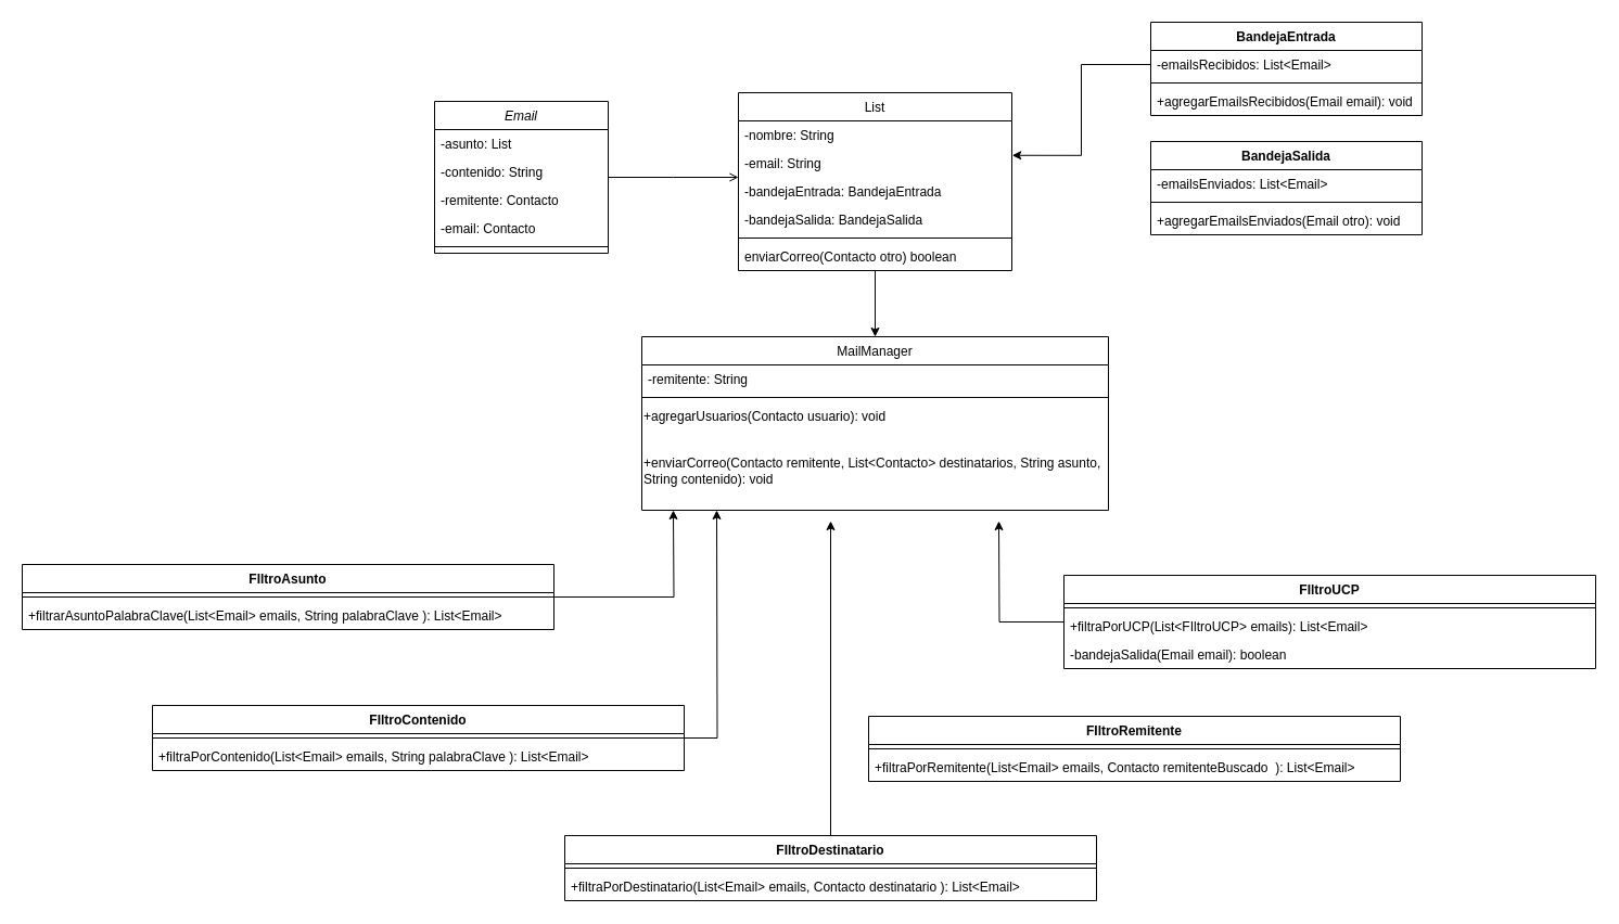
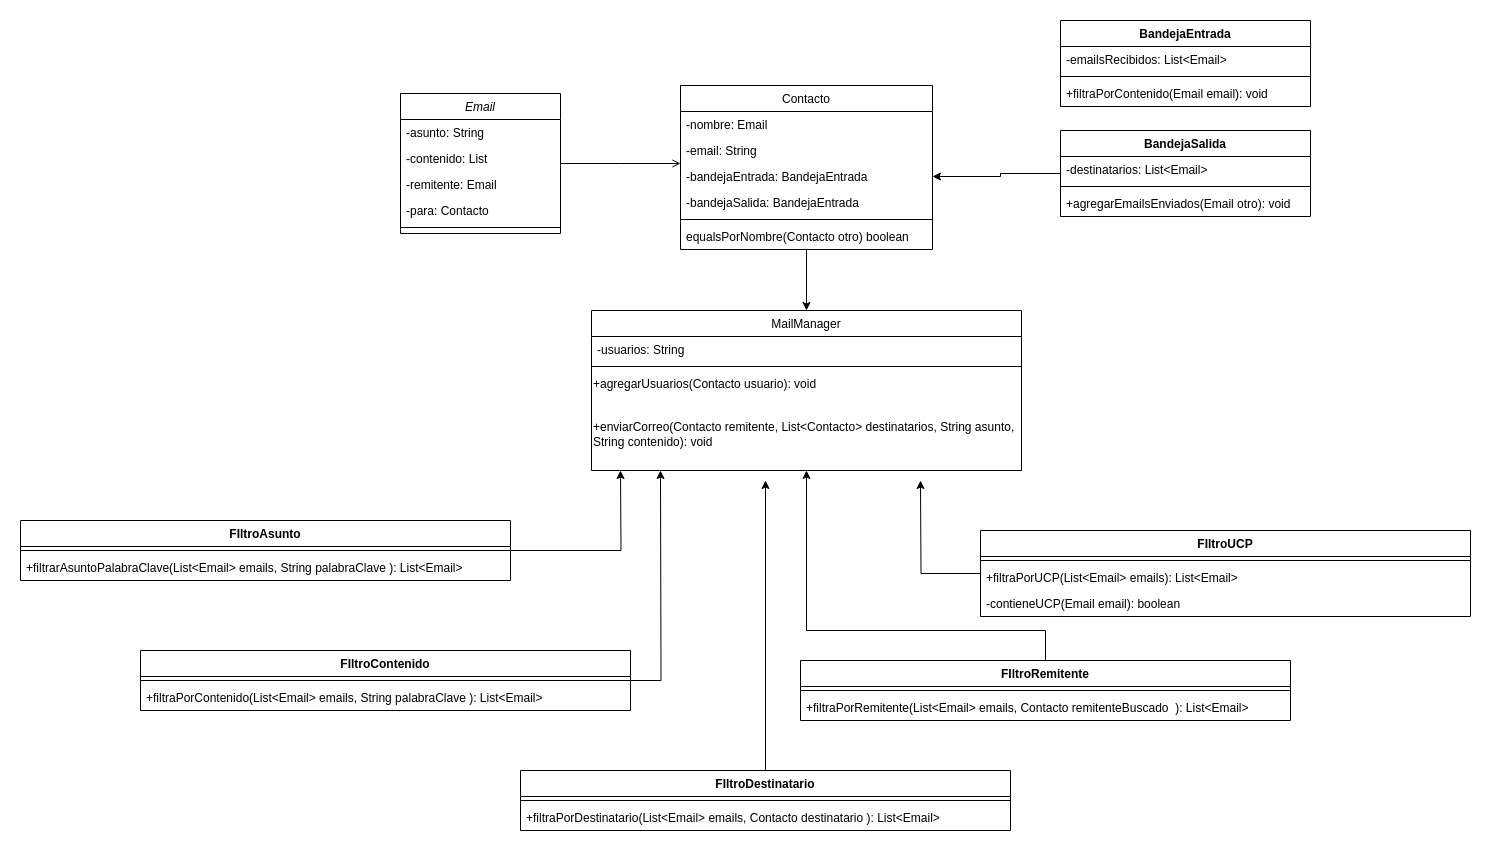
- <mxCell id="13" value="List" style="swimlane;fontStyle=0;align=center;verticalAlign=top;childLayout=stackLayout;horizontal=1;startSize=26;horizontalStack=0;resizeParent=1;resizeLast=0;collapsible=1;marginBottom=0;rounded=0;shadow=0;strokeWidth=1;" parent="1" vertex="1"><mxGeometry x="680" y="85" width="252" height="164" as="geometry"><mxRectangle x="550" y="140" width="160" height="26" as="alternateBounds" /></mxGeometry></mxCell>
+ <mxCell id="13" value="Contacto" style="swimlane;fontStyle=0;align=center;verticalAlign=top;childLayout=stackLayout;horizontal=1;startSize=26;horizontalStack=0;resizeParent=1;resizeLast=0;collapsible=1;marginBottom=0;rounded=0;shadow=0;strokeWidth=1;" parent="1" vertex="1"><mxGeometry x="680" y="85" width="252" height="164" as="geometry"><mxRectangle x="550" y="140" width="160" height="26" as="alternateBounds" /></mxGeometry></mxCell>
- <mxCell id="51" style="edgeStyle=orthogonalEdgeStyle;rounded=0;orthogonalLoop=1;jettySize=auto;html=1;entryX=1.001;entryY=0.222;entryDx=0;entryDy=0;entryPerimeter=0;" edge="1" parent="1" source="22" target="15"><mxGeometry relative="1" as="geometry" /></mxCell>
- <mxCell id="24" value="+agregarEmailsRecibidos(Email email): void&amp;nbsp;" style="text;strokeColor=none;fillColor=none;align=left;verticalAlign=top;spacingLeft=4;spacingRight=4;overflow=hidden;rotatable=0;points=[[0,0.5],[1,0.5]];portConstraint=eastwest;whiteSpace=wrap;html=1;" vertex="1" parent="21"><mxGeometry y="60" width="250" height="26" as="geometry" /></mxCell>
+ <mxCell id="24" value="+filtraPorContenido(Email email): void&amp;nbsp;" style="text;strokeColor=none;fillColor=none;align=left;verticalAlign=top;spacingLeft=4;spacingRight=4;overflow=hidden;rotatable=0;points=[[0,0.5],[1,0.5]];portConstraint=eastwest;whiteSpace=wrap;html=1;" vertex="1" parent="21"><mxGeometry y="60" width="250" height="26" as="geometry" /></mxCell>
- <mxCell id="14" value="-nombre: String" style="text;align=left;verticalAlign=top;spacingLeft=4;spacingRight=4;overflow=hidden;rotatable=0;points=[[0,0.5],[1,0.5]];portConstraint=eastwest;" parent="13" vertex="1"><mxGeometry y="26" width="252" height="26" as="geometry" /></mxCell>
+ <mxCell id="14" value="-nombre: Email" style="text;align=left;verticalAlign=top;spacingLeft=4;spacingRight=4;overflow=hidden;rotatable=0;points=[[0,0.5],[1,0.5]];portConstraint=eastwest;" parent="13" vertex="1"><mxGeometry y="26" width="252" height="26" as="geometry" /></mxCell>
- <mxCell id="3" value="-asunto: List" style="text;align=left;verticalAlign=top;spacingLeft=4;spacingRight=4;overflow=hidden;rotatable=0;points=[[0,0.5],[1,0.5]];portConstraint=eastwest;" parent="2" vertex="1"><mxGeometry y="26" width="160" height="26" as="geometry" /></mxCell>
+ <mxCell id="3" value="-asunto: String" style="text;align=left;verticalAlign=top;spacingLeft=4;spacingRight=4;overflow=hidden;rotatable=0;points=[[0,0.5],[1,0.5]];portConstraint=eastwest;" parent="2" vertex="1"><mxGeometry y="26" width="160" height="26" as="geometry" /></mxCell>
- <mxCell id="4" value="-contenido: String" style="text;align=left;verticalAlign=top;spacingLeft=4;spacingRight=4;overflow=hidden;rotatable=0;points=[[0,0.5],[1,0.5]];portConstraint=eastwest;rounded=0;shadow=0;html=0;" parent="2" vertex="1"><mxGeometry y="52" width="160" height="26" as="geometry" /></mxCell>
+ <mxCell id="4" value="-contenido: List" style="text;align=left;verticalAlign=top;spacingLeft=4;spacingRight=4;overflow=hidden;rotatable=0;points=[[0,0.5],[1,0.5]];portConstraint=eastwest;rounded=0;shadow=0;html=0;" parent="2" vertex="1"><mxGeometry y="52" width="160" height="26" as="geometry" /></mxCell>
- <mxCell id="27" value="-emailsEnviados: List&amp;lt;Email&amp;gt;" style="text;strokeColor=none;fillColor=none;align=left;verticalAlign=top;spacingLeft=4;spacingRight=4;overflow=hidden;rotatable=0;points=[[0,0.5],[1,0.5]];portConstraint=eastwest;whiteSpace=wrap;html=1;" vertex="1" parent="26"><mxGeometry y="26" width="250" height="26" as="geometry" /></mxCell>
+ <mxCell id="27" value="-destinatarios: List&amp;lt;Email&amp;gt;" style="text;strokeColor=none;fillColor=none;align=left;verticalAlign=top;spacingLeft=4;spacingRight=4;overflow=hidden;rotatable=0;points=[[0,0.5],[1,0.5]];portConstraint=eastwest;whiteSpace=wrap;html=1;" vertex="1" parent="26"><mxGeometry y="26" width="250" height="26" as="geometry" /></mxCell>
+ <mxCell id="25" style="edgeStyle=orthogonalEdgeStyle;rounded=0;orthogonalLoop=1;jettySize=auto;html=1;" edge="1" parent="1" source="26" target="16"><mxGeometry relative="1" as="geometry"><Array as="points"><mxPoint x="1000" y="173" /><mxPoint x="1000" y="176" /></Array></mxGeometry></mxCell>
- <mxCell id="5" value="-remitente: Contacto" style="text;align=left;verticalAlign=top;spacingLeft=4;spacingRight=4;overflow=hidden;rotatable=0;points=[[0,0.5],[1,0.5]];portConstraint=eastwest;rounded=0;shadow=0;html=0;" parent="2" vertex="1"><mxGeometry y="78" width="160" height="26" as="geometry" /></mxCell>
+ <mxCell id="5" value="-remitente: Email" style="text;align=left;verticalAlign=top;spacingLeft=4;spacingRight=4;overflow=hidden;rotatable=0;points=[[0,0.5],[1,0.5]];portConstraint=eastwest;rounded=0;shadow=0;html=0;" parent="2" vertex="1"><mxGeometry y="78" width="160" height="26" as="geometry" /></mxCell>
- <mxCell id="17" value="-bandejaSalida: BandejaSalida" style="text;align=left;verticalAlign=top;spacingLeft=4;spacingRight=4;overflow=hidden;rotatable=0;points=[[0,0.5],[1,0.5]];portConstraint=eastwest;rounded=0;shadow=0;html=0;" vertex="1" parent="13"><mxGeometry y="104" width="252" height="26" as="geometry" /></mxCell>
+ <mxCell id="17" value="-bandejaSalida: BandejaEntrada" style="text;align=left;verticalAlign=top;spacingLeft=4;spacingRight=4;overflow=hidden;rotatable=0;points=[[0,0.5],[1,0.5]];portConstraint=eastwest;rounded=0;shadow=0;html=0;" vertex="1" parent="13"><mxGeometry y="104" width="252" height="26" as="geometry" /></mxCell>
- <mxCell id="6" value="-email: Contacto" style="text;align=left;verticalAlign=top;spacingLeft=4;spacingRight=4;overflow=hidden;rotatable=0;points=[[0,0.5],[1,0.5]];portConstraint=eastwest;rounded=0;shadow=0;html=0;" vertex="1" parent="2"><mxGeometry y="104" width="160" height="26" as="geometry" /></mxCell>
+ <mxCell id="6" value="-para: Contacto" style="text;align=left;verticalAlign=top;spacingLeft=4;spacingRight=4;overflow=hidden;rotatable=0;points=[[0,0.5],[1,0.5]];portConstraint=eastwest;rounded=0;shadow=0;html=0;" vertex="1" parent="2"><mxGeometry y="104" width="160" height="26" as="geometry" /></mxCell>
- <mxCell id="19" value="enviarCorreo(Contacto otro) boolean" style="text;align=left;verticalAlign=top;spacingLeft=4;spacingRight=4;overflow=hidden;rotatable=0;points=[[0,0.5],[1,0.5]];portConstraint=eastwest;" parent="13" vertex="1"><mxGeometry y="138" width="252" height="26" as="geometry" /></mxCell>
+ <mxCell id="19" value="equalsPorNombre(Contacto otro) boolean" style="text;align=left;verticalAlign=top;spacingLeft=4;spacingRight=4;overflow=hidden;rotatable=0;points=[[0,0.5],[1,0.5]];portConstraint=eastwest;" parent="13" vertex="1"><mxGeometry y="138" width="252" height="26" as="geometry" /></mxCell>
- <mxCell id="9" value="-remitente: String" style="text;align=left;verticalAlign=top;spacingLeft=4;spacingRight=4;overflow=hidden;rotatable=0;points=[[0,0.5],[1,0.5]];portConstraint=eastwest;" parent="8" vertex="1"><mxGeometry y="26" width="430" height="26" as="geometry" /></mxCell>
+ <mxCell id="9" value="-usuarios: String" style="text;align=left;verticalAlign=top;spacingLeft=4;spacingRight=4;overflow=hidden;rotatable=0;points=[[0,0.5],[1,0.5]];portConstraint=eastwest;" parent="8" vertex="1"><mxGeometry y="26" width="430" height="26" as="geometry" /></mxCell>
- <mxCell id="49" value="+filtraPorUCP(List&amp;lt;FIltroUCP&amp;gt; emails): List&amp;lt;Email&amp;gt;" style="text;strokeColor=none;fillColor=none;align=left;verticalAlign=top;spacingLeft=4;spacingRight=4;overflow=hidden;rotatable=0;points=[[0,0.5],[1,0.5]];portConstraint=eastwest;whiteSpace=wrap;html=1;" vertex="1" parent="47"><mxGeometry y="34" width="490" height="26" as="geometry" /></mxCell>
+ <mxCell id="49" value="+filtraPorUCP(List&amp;lt;Email&amp;gt; emails): List&amp;lt;Email&amp;gt;" style="text;strokeColor=none;fillColor=none;align=left;verticalAlign=top;spacingLeft=4;spacingRight=4;overflow=hidden;rotatable=0;points=[[0,0.5],[1,0.5]];portConstraint=eastwest;whiteSpace=wrap;html=1;" vertex="1" parent="47"><mxGeometry y="34" width="490" height="26" as="geometry" /></mxCell>
- <mxCell id="50" value="-bandejaSalida(Email email): boolean" style="text;strokeColor=none;fillColor=none;align=left;verticalAlign=top;spacingLeft=4;spacingRight=4;overflow=hidden;rotatable=0;points=[[0,0.5],[1,0.5]];portConstraint=eastwest;whiteSpace=wrap;html=1;" vertex="1" parent="47"><mxGeometry y="60" width="490" height="26" as="geometry" /></mxCell>
+ <mxCell id="50" value="-contieneUCP(Email email): boolean" style="text;strokeColor=none;fillColor=none;align=left;verticalAlign=top;spacingLeft=4;spacingRight=4;overflow=hidden;rotatable=0;points=[[0,0.5],[1,0.5]];portConstraint=eastwest;whiteSpace=wrap;html=1;" vertex="1" parent="47"><mxGeometry y="60" width="490" height="26" as="geometry" /></mxCell>
+ <mxCell id="42" style="edgeStyle=orthogonalEdgeStyle;rounded=0;orthogonalLoop=1;jettySize=auto;html=1;entryX=0.5;entryY=1;entryDx=0;entryDy=0;" edge="1" parent="1" source="43" target="8"><mxGeometry relative="1" as="geometry"><Array as="points"><mxPoint x="1045" y="630" /><mxPoint x="806" y="630" /></Array></mxGeometry></mxCell>
